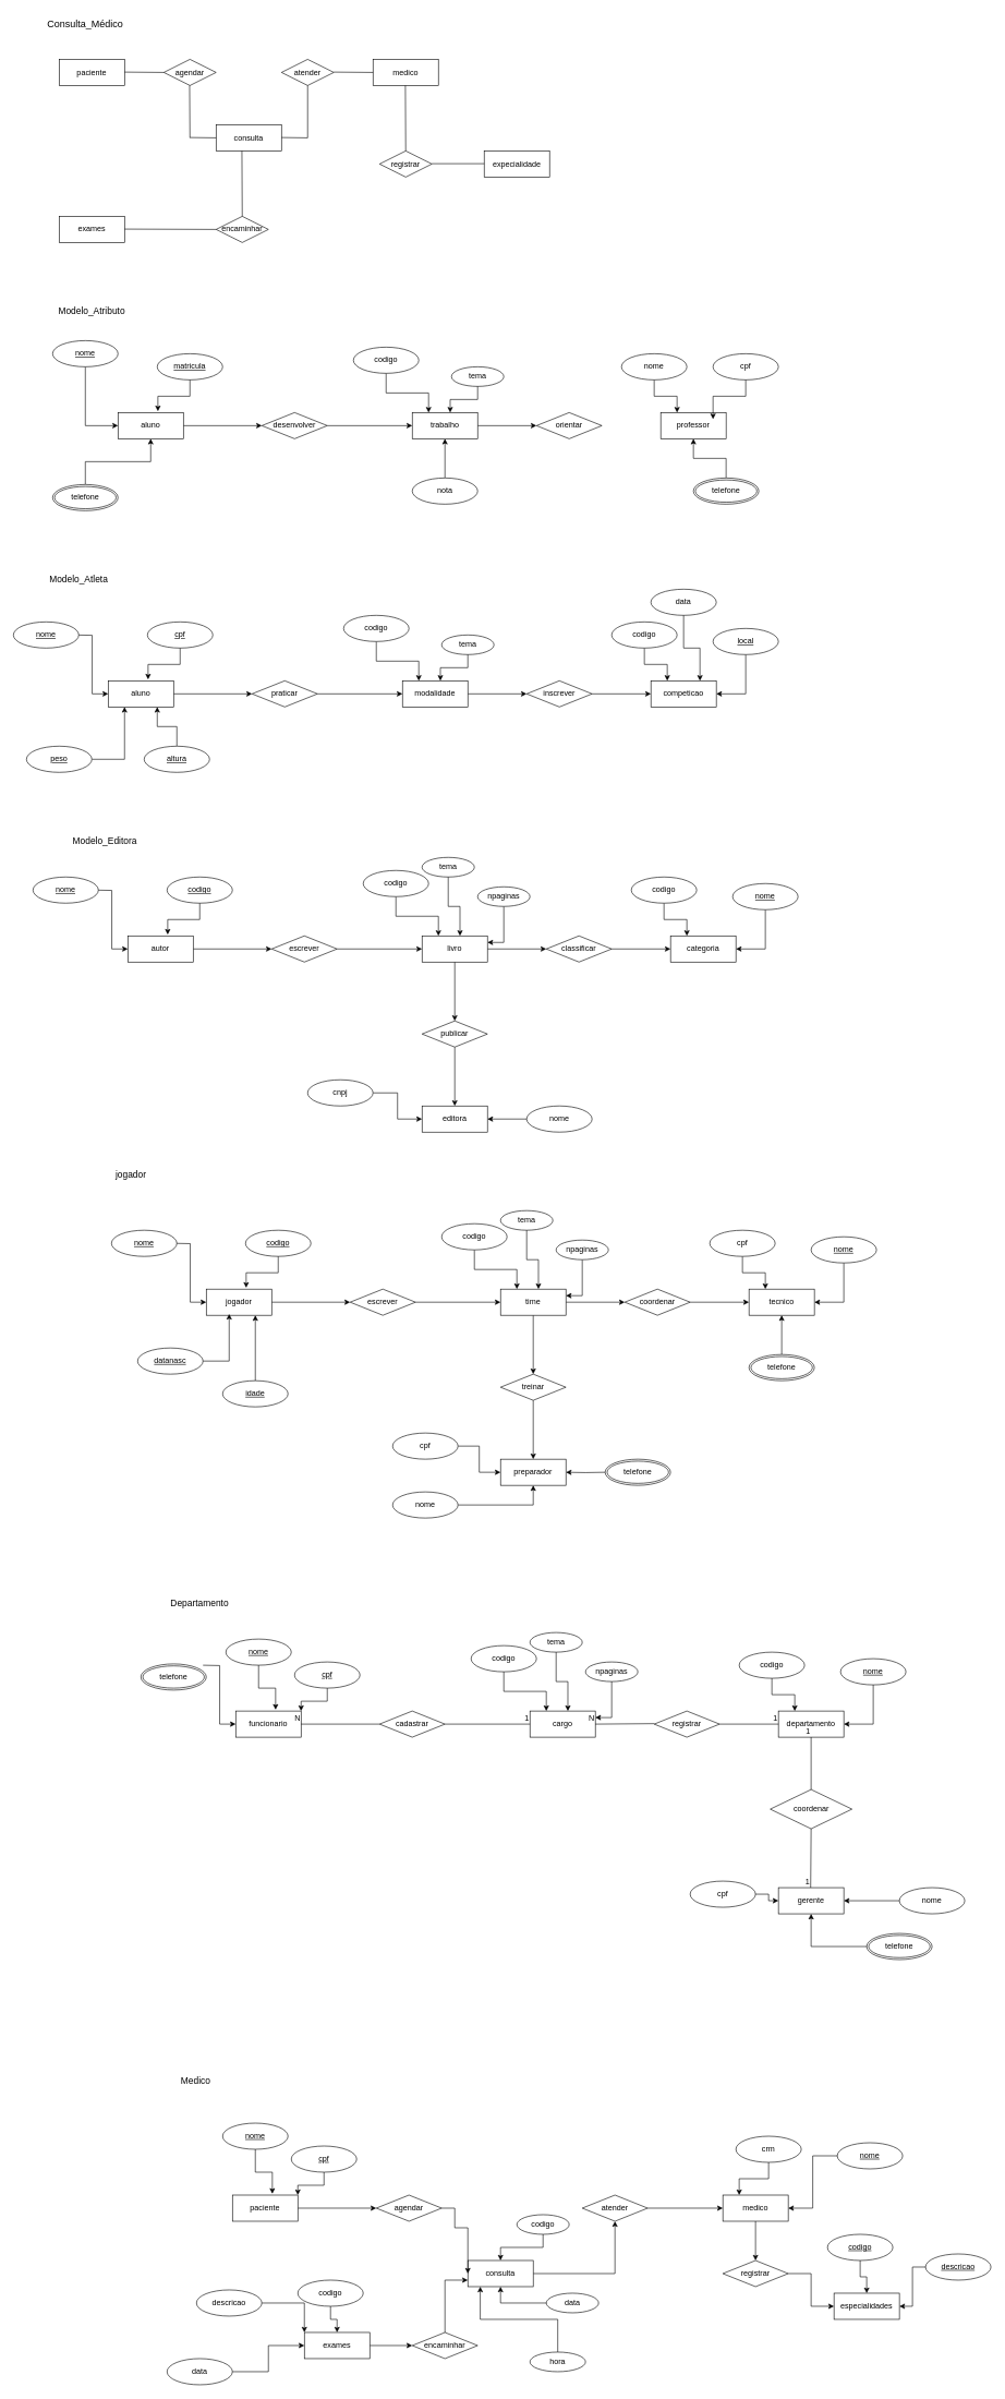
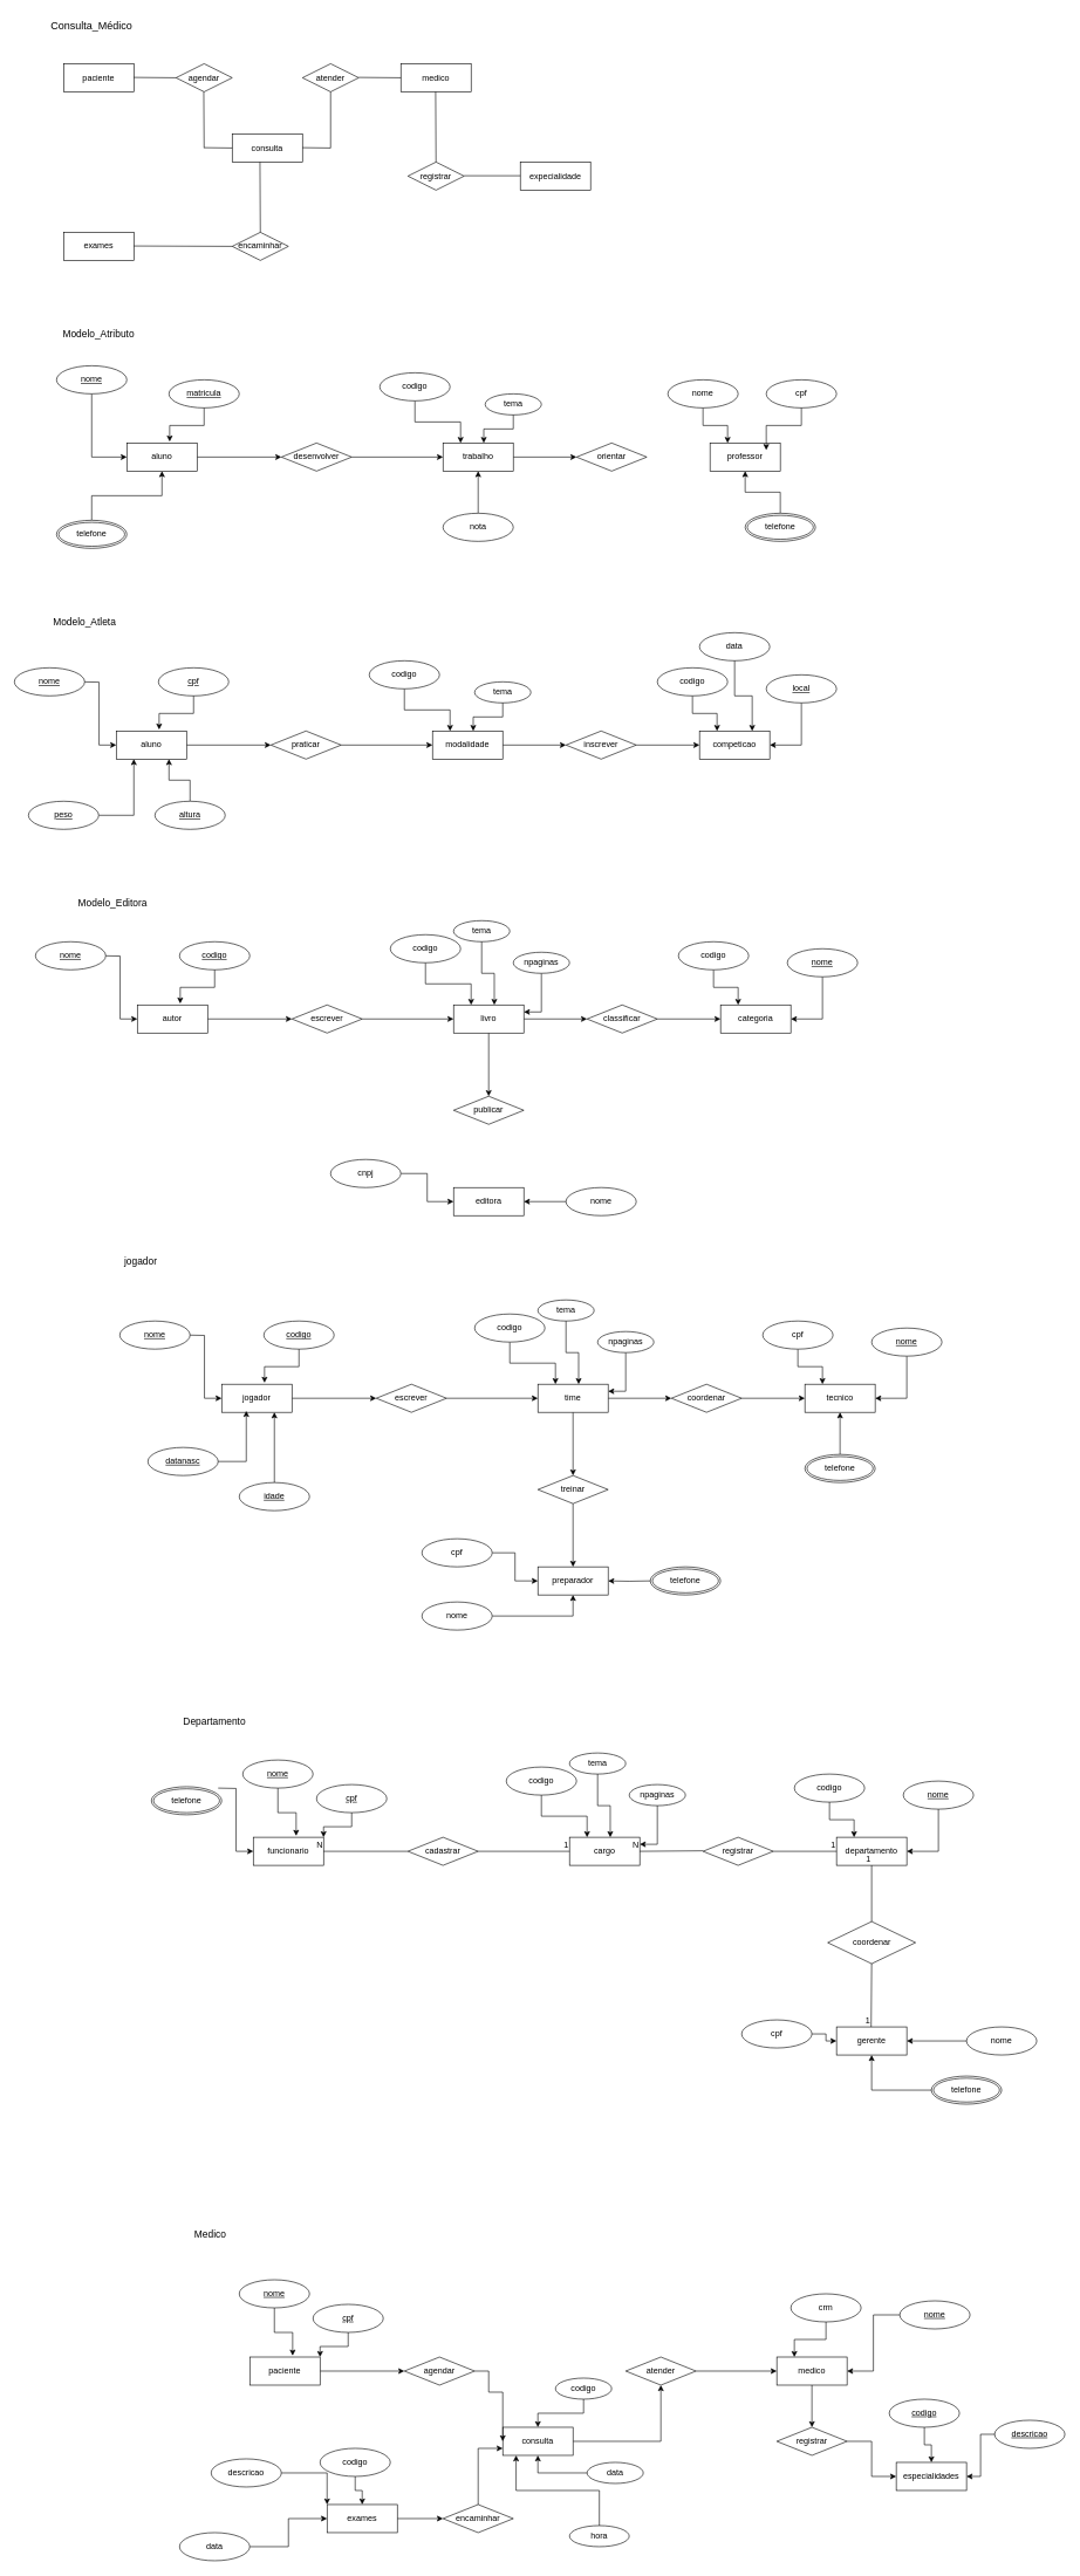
- <mxCell id="101" style="edgeStyle=orthogonalEdgeStyle;rounded=0;orthogonalLoop=1;jettySize=auto;html=1;entryX=0.5;entryY=0;entryDx=0;entryDy=0;" edge="1" parent="1" source="102" target="100"><mxGeometry relative="1" as="geometry" /></mxCell>
